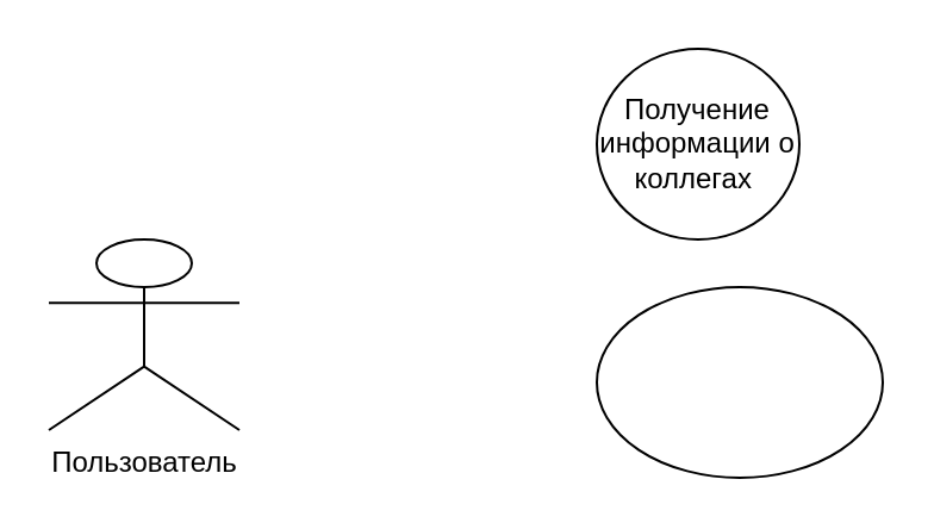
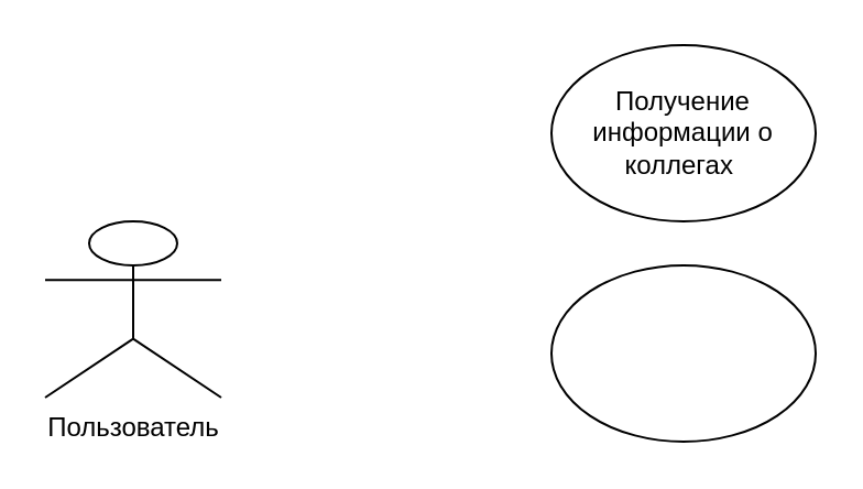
- <mxCell id="3" value="Получение информации о коллегах&amp;nbsp;" style="ellipse;whiteSpace=wrap;html=1;" vertex="1" parent="1"><mxGeometry x="250" y="20" width="85" height="80" as="geometry" /></mxCell>
+ <mxCell id="3" value="Получение информации о коллегах&amp;nbsp;" style="ellipse;whiteSpace=wrap;html=1;" vertex="1" parent="1"><mxGeometry x="250" y="20" width="120" height="80" as="geometry" /></mxCell>
